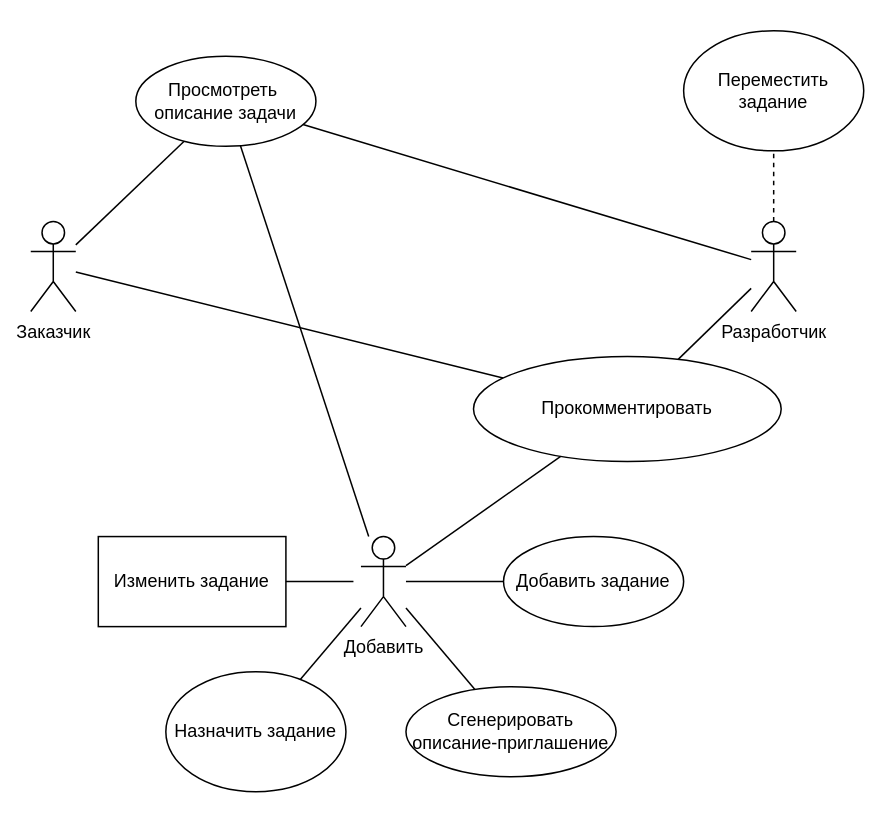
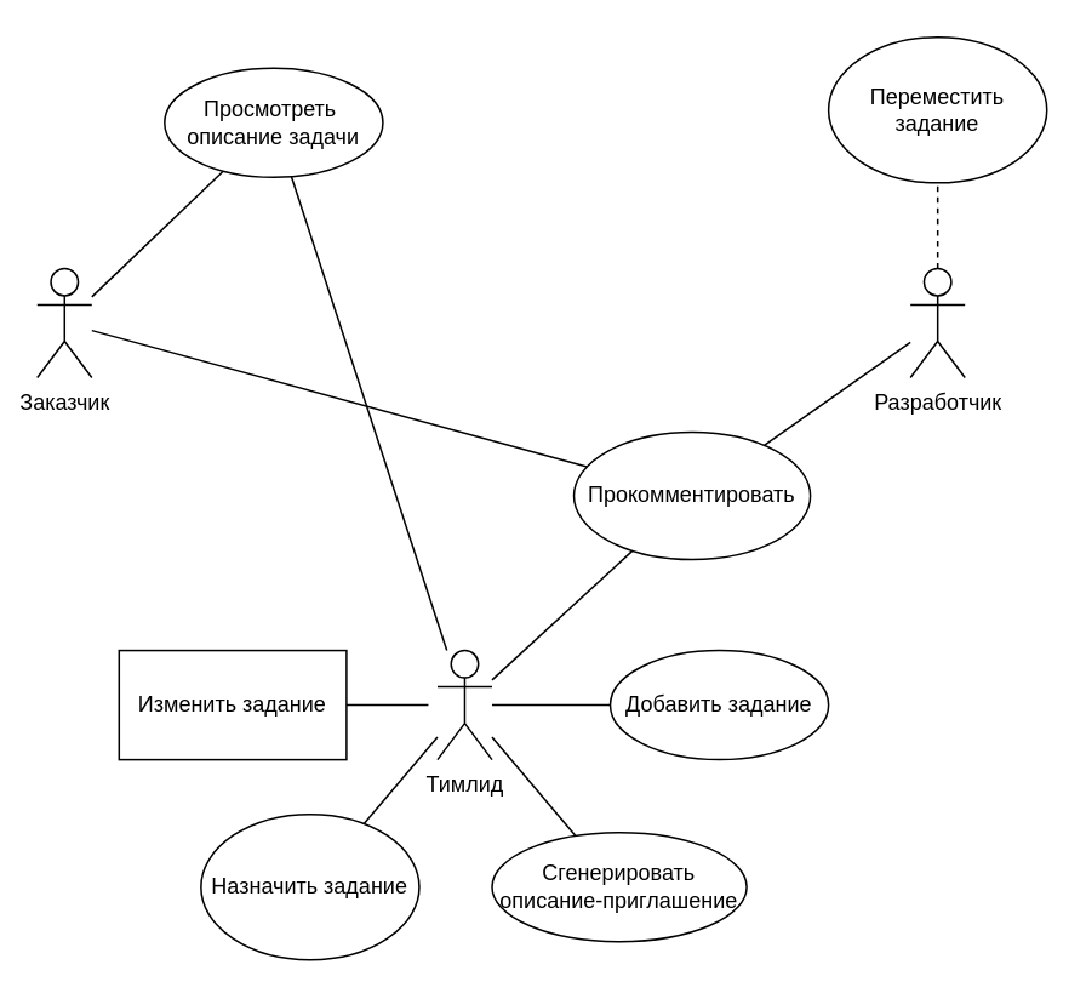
- <mxCell id="2" style="edgeStyle=none;rounded=0;orthogonalLoop=1;jettySize=auto;html=1;endArrow=none;endFill=0;" edge="1" parent="1" source="3" target="22"><mxGeometry relative="1" as="geometry" /></mxCell>
- <mxCell id="8" value="Прокомментировать" style="ellipse;whiteSpace=wrap;html=1;" parent="1" vertex="1"><mxGeometry x="315" y="237" width="205" height="70" as="geometry" /></mxCell>
+ <mxCell id="8" value="Прокомментировать" style="ellipse;whiteSpace=wrap;html=1;" parent="1" vertex="1"><mxGeometry x="315" y="237" width="130" height="70" as="geometry" /></mxCell>
- <mxCell id="12" value="Добавить" style="shape=umlActor;verticalLabelPosition=bottom;verticalAlign=top;html=1;outlineConnect=0;" parent="1" vertex="1"><mxGeometry x="240" y="357" width="30" height="60" as="geometry" /></mxCell>
+ <mxCell id="12" value="Тимлид" style="shape=umlActor;verticalLabelPosition=bottom;verticalAlign=top;html=1;outlineConnect=0;" parent="1" vertex="1"><mxGeometry x="240" y="357" width="30" height="60" as="geometry" /></mxCell>
